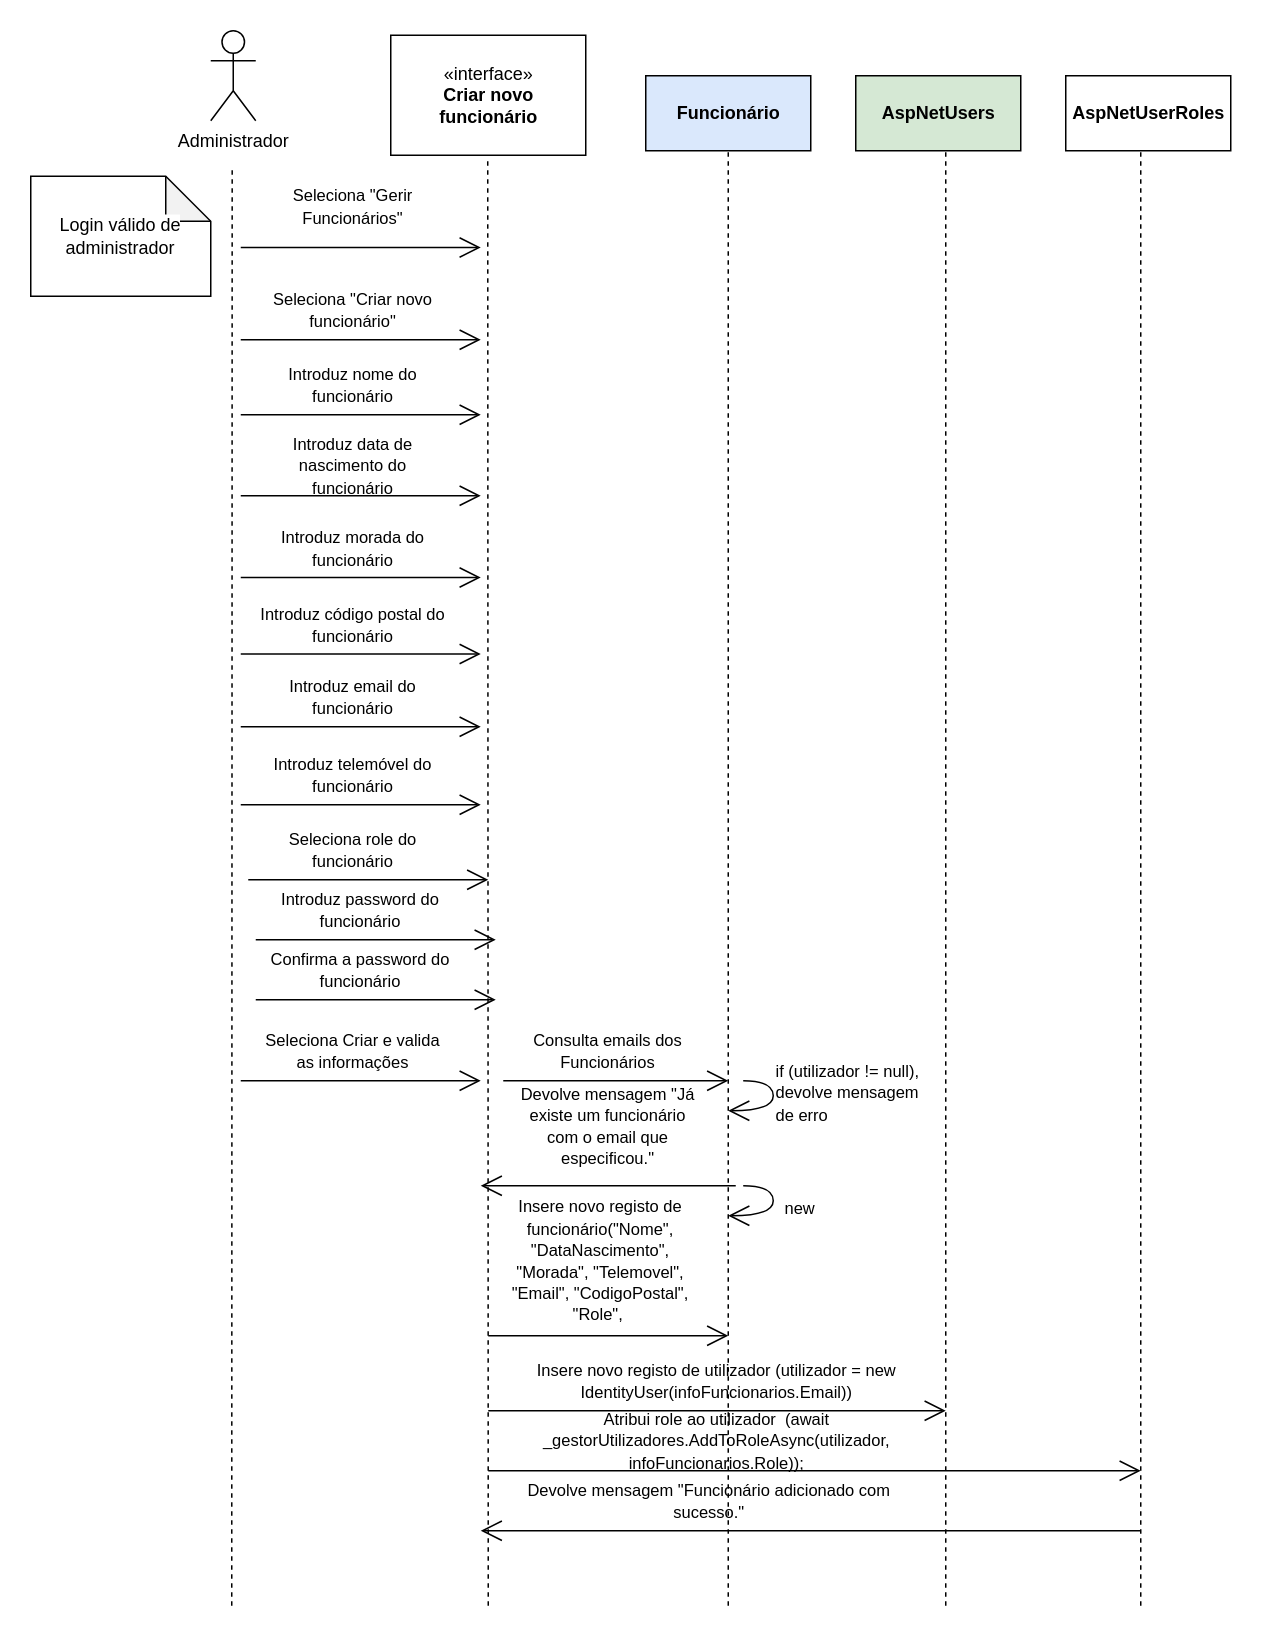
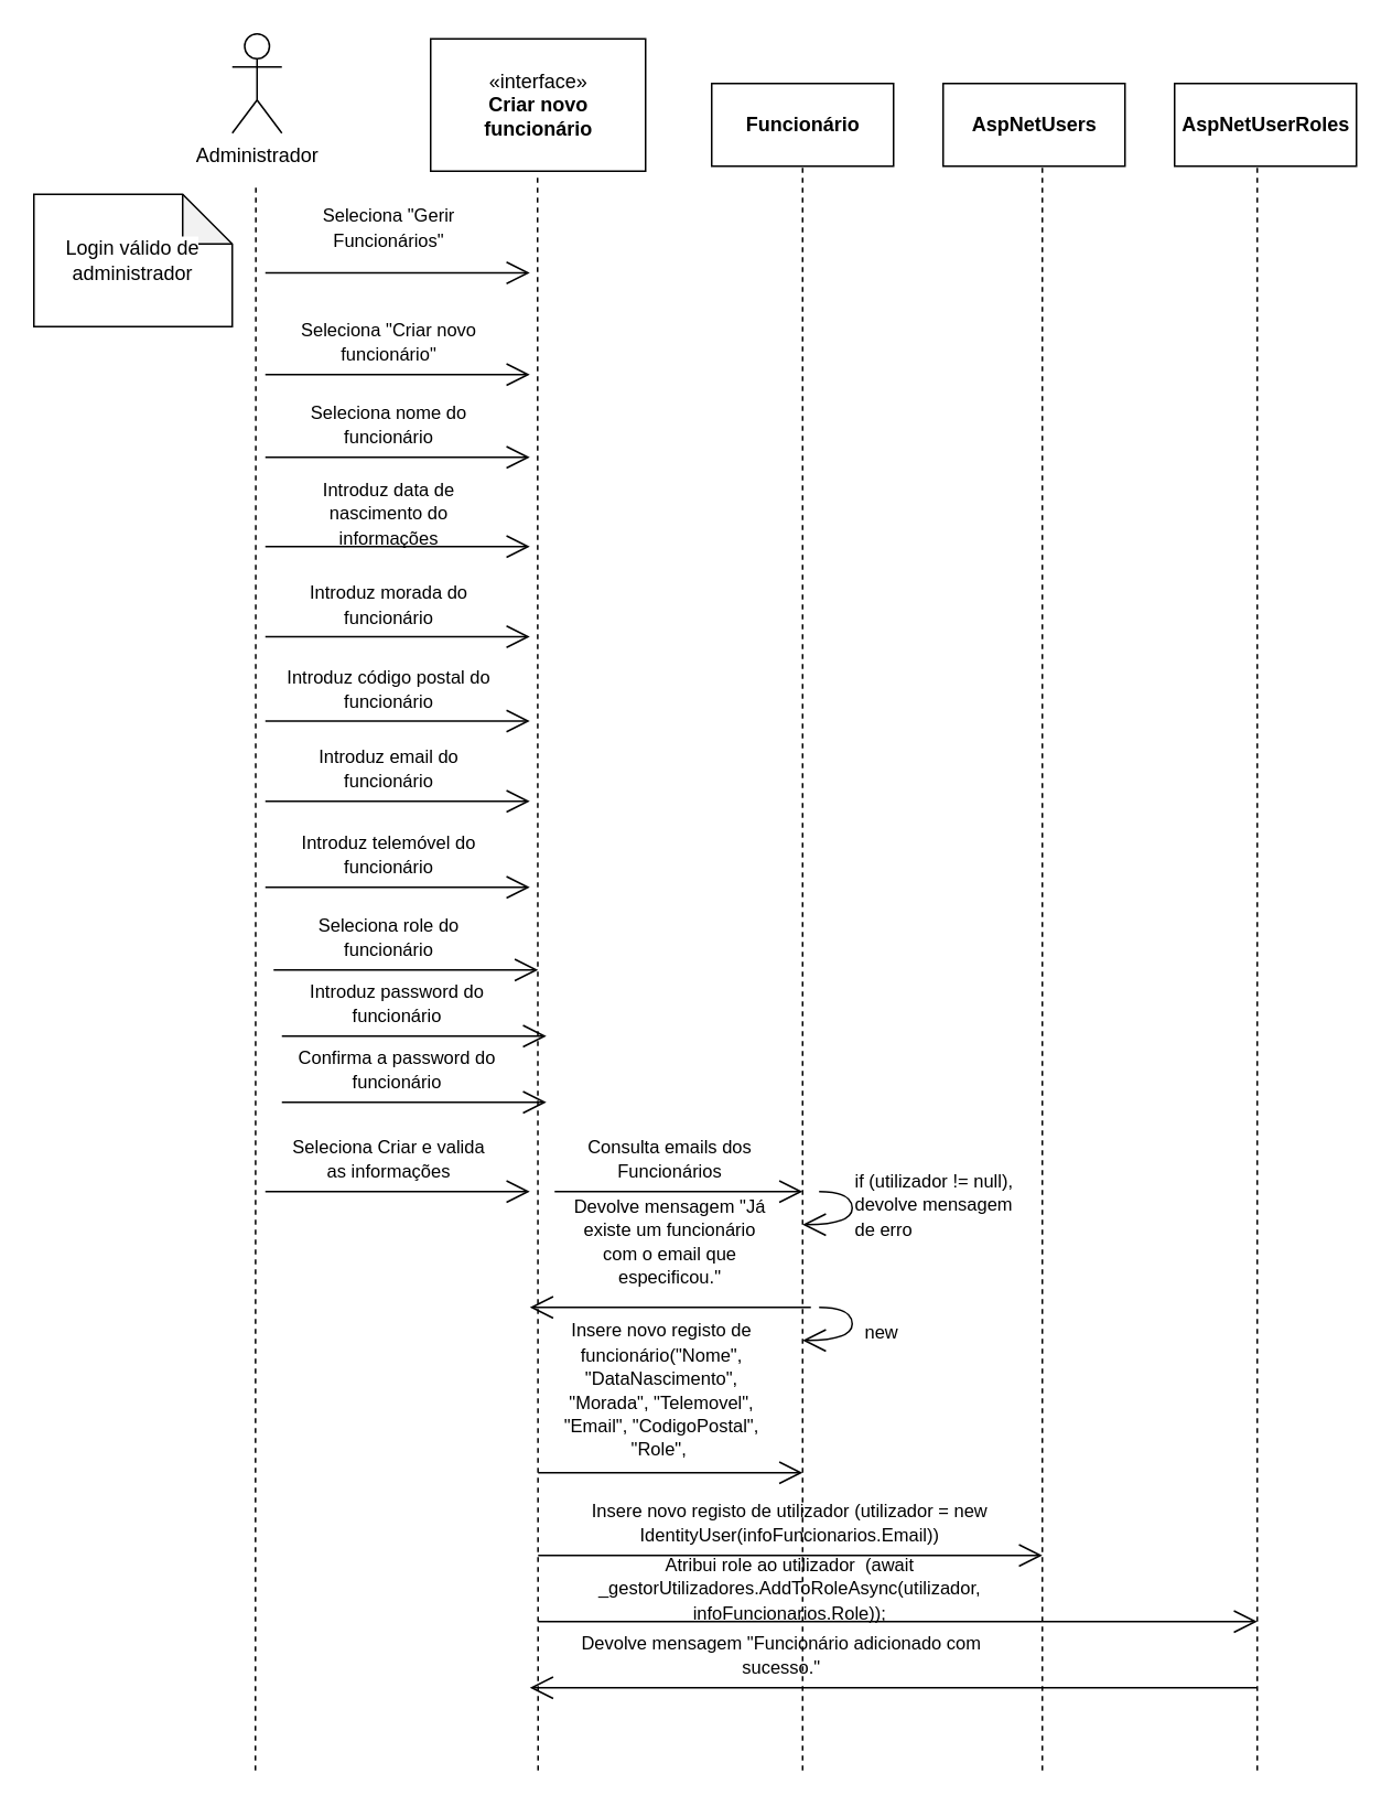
- <mxCell id="17" value="&lt;b&gt;Funcionário&lt;br&gt;&lt;/b&gt;" style="html=1;fillColor=#dae8fc;" vertex="1" parent="1"><mxGeometry x="430" y="50" width="110" height="50" as="geometry" /></mxCell>
+ <mxCell id="17" value="&lt;b&gt;Funcionário&lt;br&gt;&lt;/b&gt;" style="html=1;" vertex="1" parent="1"><mxGeometry x="430" y="50" width="110" height="50" as="geometry" /></mxCell>
- <mxCell id="18" value="&lt;b&gt;AspNetUsers&lt;br&gt;&lt;/b&gt;" style="html=1;fillColor=#d5e8d4;" vertex="1" parent="1"><mxGeometry x="570" y="50" width="110" height="50" as="geometry" /></mxCell>
+ <mxCell id="18" value="&lt;b&gt;AspNetUsers&lt;br&gt;&lt;/b&gt;" style="html=1;" vertex="1" parent="1"><mxGeometry x="570" y="50" width="110" height="50" as="geometry" /></mxCell>
- <mxCell id="22" value="&lt;font style=&quot;font-size: 11px&quot;&gt;Introduz nome do funcionário&lt;/font&gt;" style="text;html=1;strokeColor=none;fillColor=none;align=center;verticalAlign=middle;whiteSpace=wrap;rounded=0;" vertex="1" parent="1"><mxGeometry x="170" y="236" width="130" height="40" as="geometry" /></mxCell>
+ <mxCell id="22" value="&lt;font style=&quot;font-size: 11px&quot;&gt;Seleciona nome do funcionário&lt;/font&gt;" style="text;html=1;strokeColor=none;fillColor=none;align=center;verticalAlign=middle;whiteSpace=wrap;rounded=0;" vertex="1" parent="1"><mxGeometry x="170" y="236" width="130" height="40" as="geometry" /></mxCell>
- <mxCell id="24" value="&lt;span style=&quot;font-size: 11px&quot;&gt;Introduz data de nascimento do funcionário&lt;/span&gt;" style="text;html=1;strokeColor=none;fillColor=none;align=center;verticalAlign=middle;whiteSpace=wrap;rounded=0;" vertex="1" parent="1"><mxGeometry x="170" y="290" width="130" height="40" as="geometry" /></mxCell>
+ <mxCell id="24" value="&lt;span style=&quot;font-size: 11px&quot;&gt;Introduz data de nascimento do informações&lt;/span&gt;" style="text;html=1;strokeColor=none;fillColor=none;align=center;verticalAlign=middle;whiteSpace=wrap;rounded=0;" vertex="1" parent="1"><mxGeometry x="170" y="290" width="130" height="40" as="geometry" /></mxCell>
